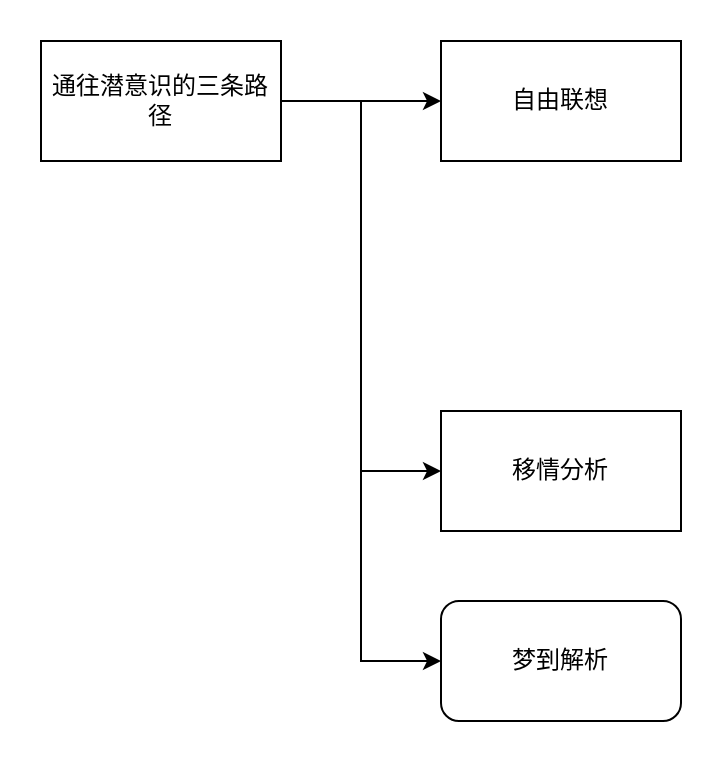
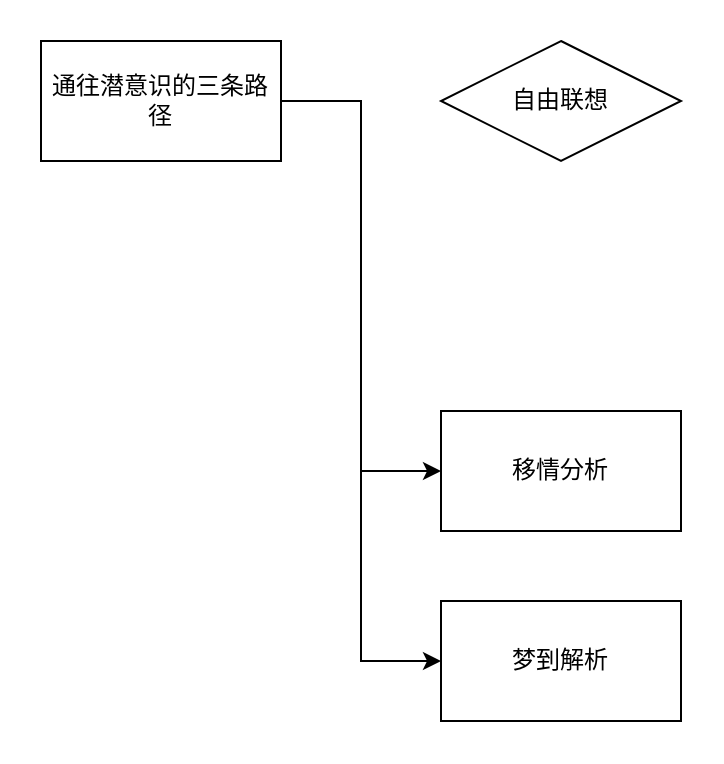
- <mxCell id="2" value="" style="edgeStyle=orthogonalEdgeStyle;rounded=0;orthogonalLoop=1;jettySize=auto;html=1;" edge="1" parent="1" source="5" target="6"><mxGeometry relative="1" as="geometry" /></mxCell>
- <mxCell id="6" value="自由联想" style="whiteSpace=wrap;html=1;" vertex="1" parent="1"><mxGeometry x="220" y="20" width="120" height="60" as="geometry" /></mxCell>
+ <mxCell id="6" value="自由联想" style="rhombus;whiteSpace=wrap;html=1;" vertex="1" parent="1"><mxGeometry x="220" y="20" width="120" height="60" as="geometry" /></mxCell>
- <mxCell id="8" value="梦到解析" style="whiteSpace=wrap;html=1;rounded=1;" vertex="1" parent="1"><mxGeometry x="220" y="300" width="120" height="60" as="geometry" /></mxCell>
+ <mxCell id="8" value="梦到解析" style="whiteSpace=wrap;html=1;" vertex="1" parent="1"><mxGeometry x="220" y="300" width="120" height="60" as="geometry" /></mxCell>
